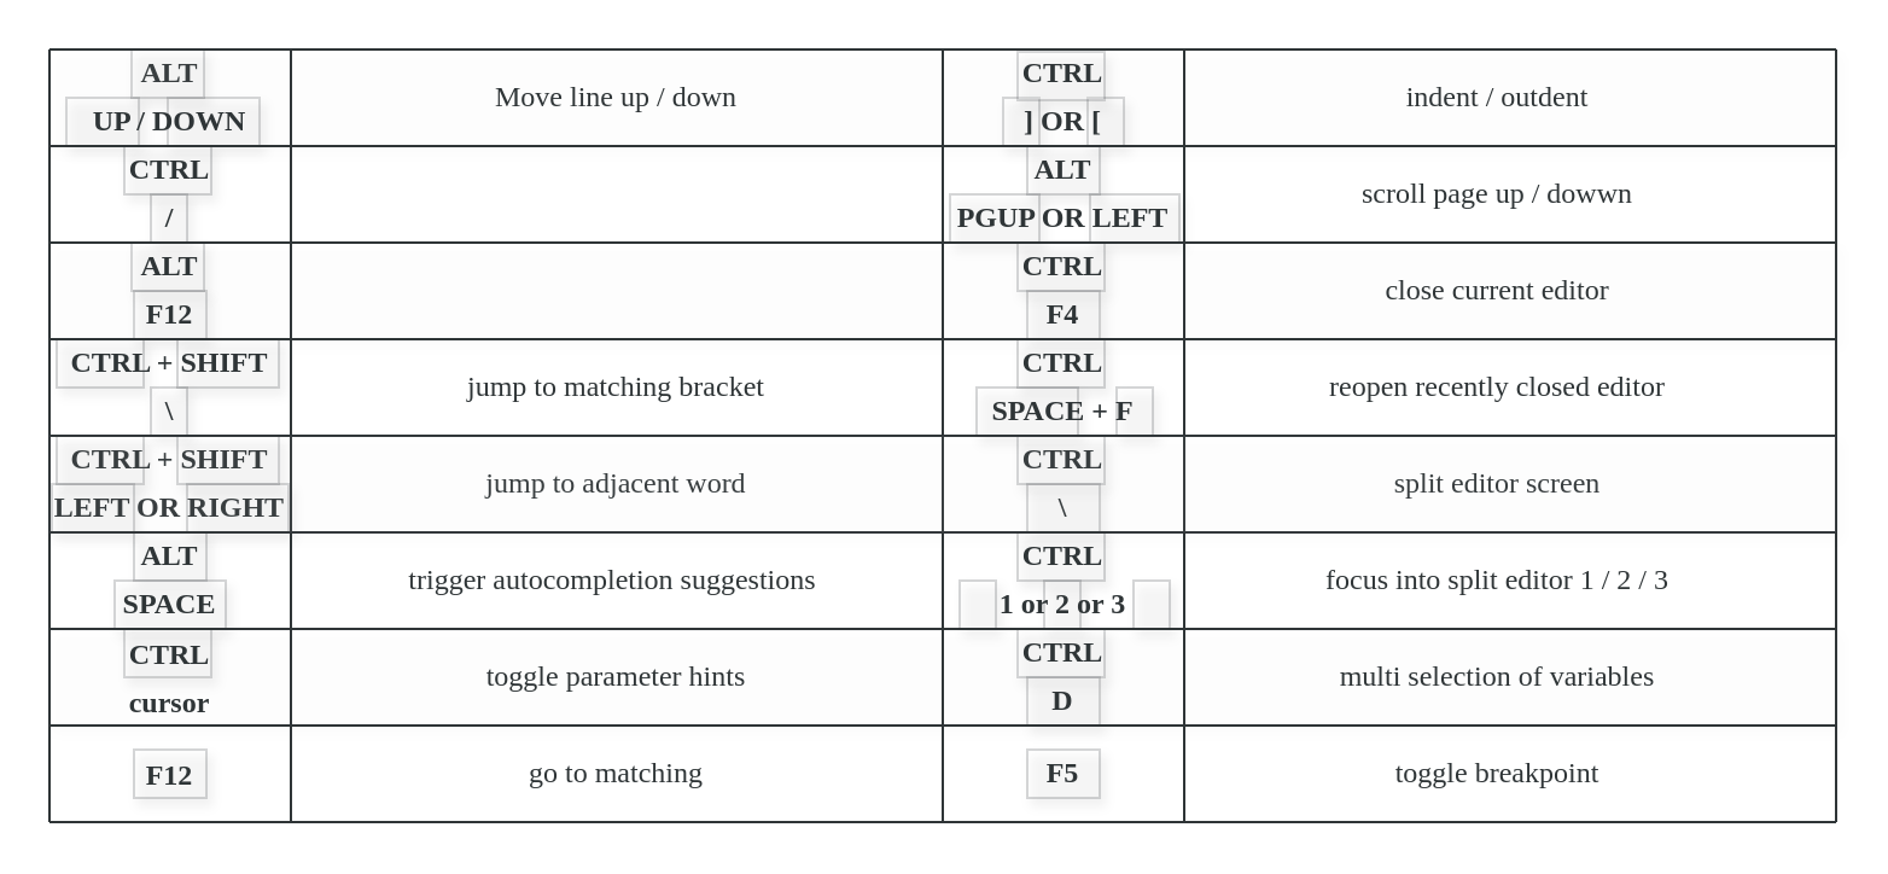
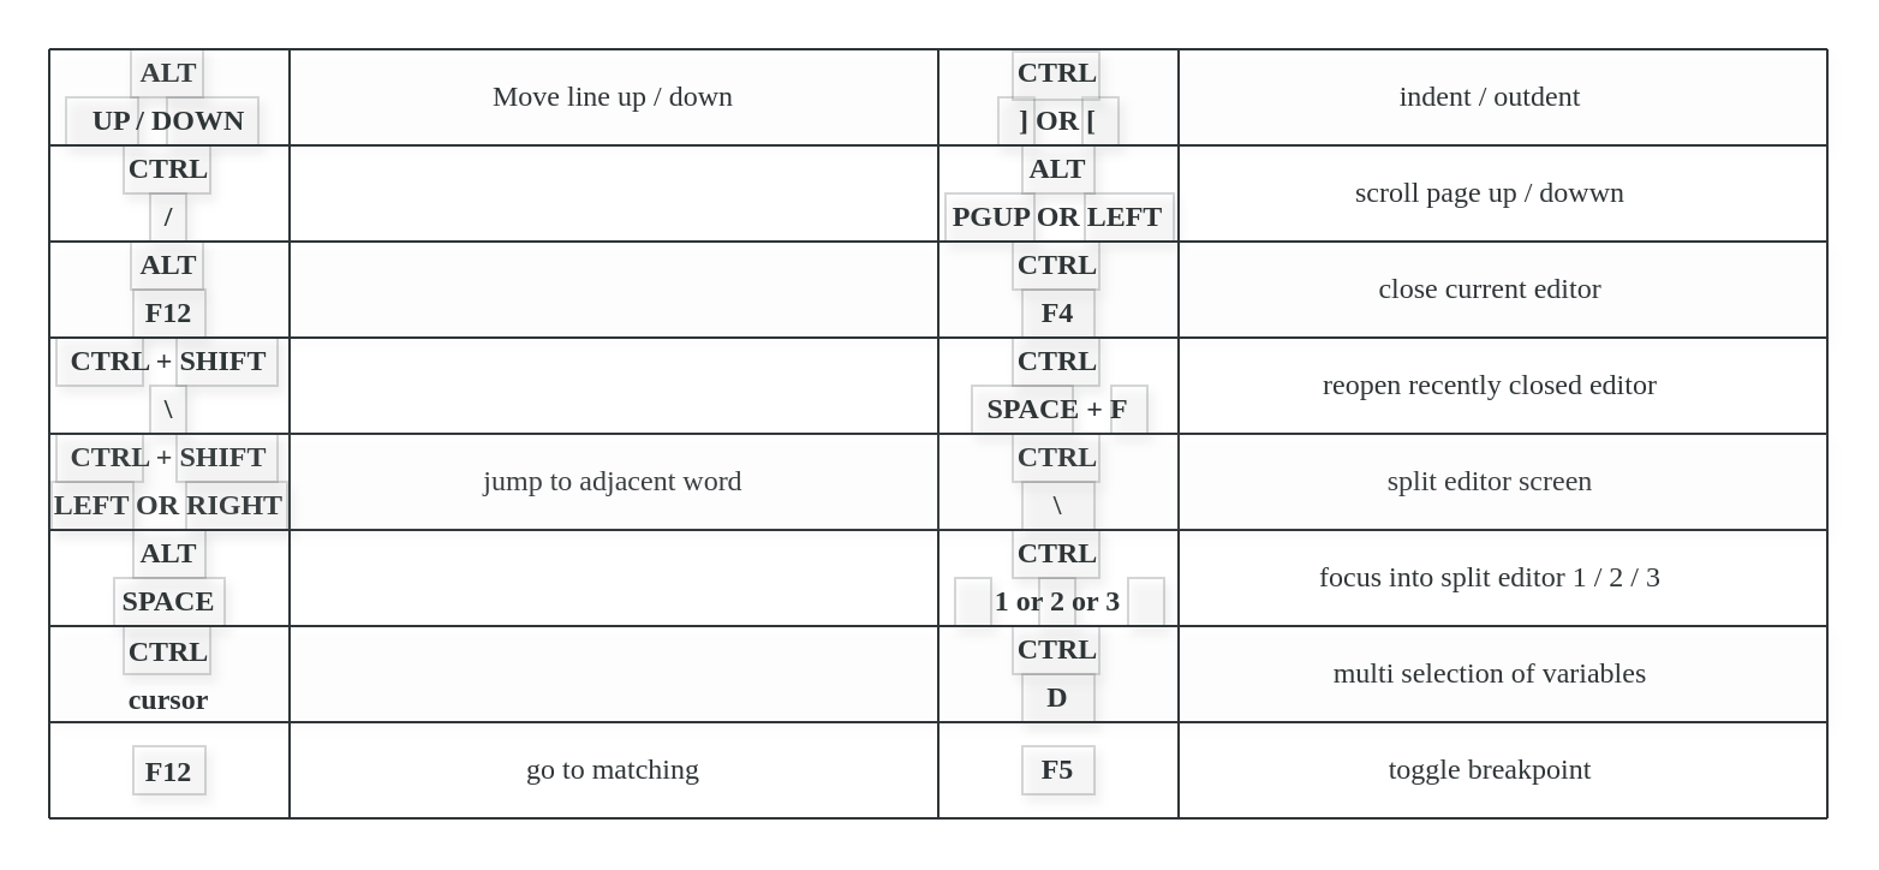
- <mxCell id="58" value="jump to matching bracket" style="text;html=1;strokeColor=none;fillColor=none;align=center;verticalAlign=middle;whiteSpace=wrap;rounded=0;fontFamily=Fira Code;fontSource=https%3A%2F%2Ffonts.googleapis.com%2Fcss2%3Ffamily%3DFira%2BCode%3Awght%40300%26display%3Dswap';fontColor=#2F3537;" vertex="1" parent="1"><mxGeometry x="120" y="150" width="270" height="20" as="geometry" /></mxCell>
- <mxCell id="64" value="trigger autocompletion suggestions&amp;nbsp;" style="text;html=1;strokeColor=none;fillColor=none;align=center;verticalAlign=middle;whiteSpace=wrap;rounded=0;fontFamily=Fira Code;fontSource=https%3A%2F%2Ffonts.googleapis.com%2Fcss2%3Ffamily%3DFira%2BCode%3Awght%40300%26display%3Dswap';fontColor=#2F3537;" vertex="1" parent="1"><mxGeometry x="120" y="230" width="270" height="20" as="geometry" /></mxCell>
- <mxCell id="67" value="toggle parameter hints" style="text;html=1;strokeColor=none;fillColor=none;align=center;verticalAlign=middle;whiteSpace=wrap;rounded=0;fontFamily=Fira Code;fontSource=https%3A%2F%2Ffonts.googleapis.com%2Fcss2%3Ffamily%3DFira%2BCode%3Awght%40300%26display%3Dswap';fontColor=#2F3537;" vertex="1" parent="1"><mxGeometry x="120" y="270" width="270" height="20" as="geometry" /></mxCell>
